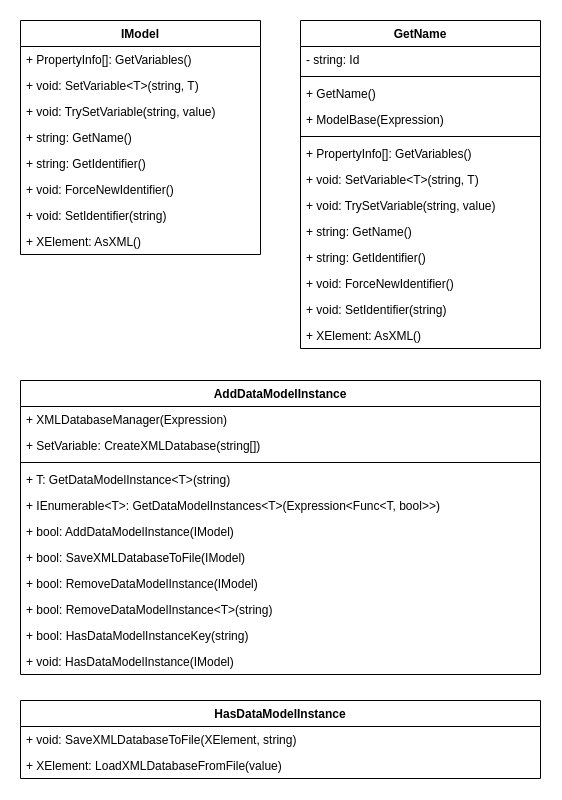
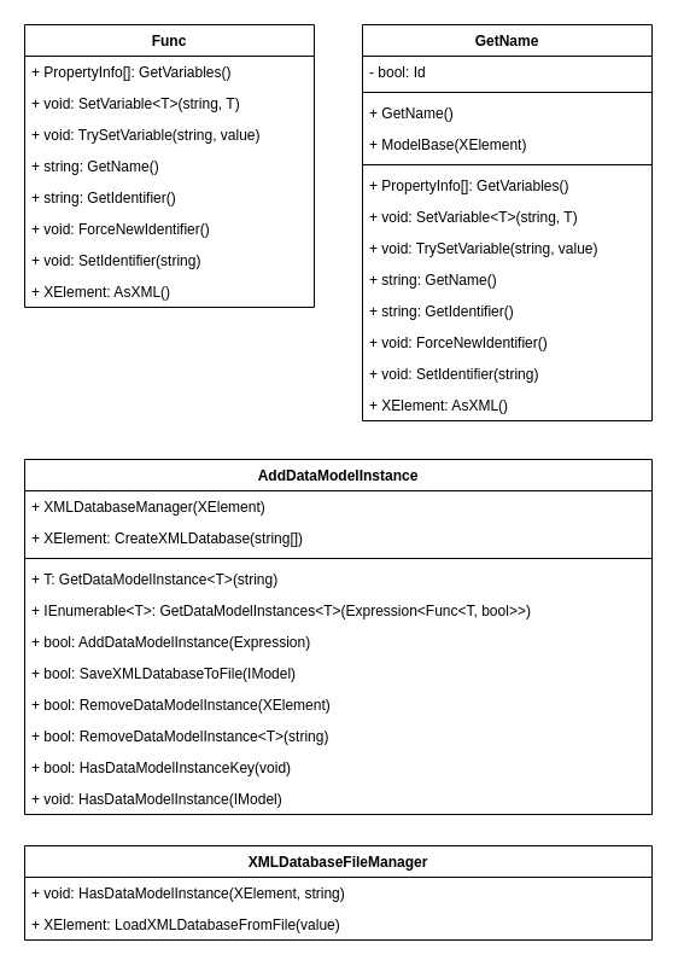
- <mxCell id="2" value="IModel" style="swimlane;fontStyle=1;align=center;verticalAlign=top;childLayout=stackLayout;horizontal=1;startSize=26;horizontalStack=0;resizeParent=1;resizeParentMax=0;resizeLast=0;collapsible=1;marginBottom=0;" vertex="1" parent="1"><mxGeometry x="20" y="20" width="240" height="234" as="geometry" /></mxCell>
+ <mxCell id="2" value="Func" style="swimlane;fontStyle=1;align=center;verticalAlign=top;childLayout=stackLayout;horizontal=1;startSize=26;horizontalStack=0;resizeParent=1;resizeParentMax=0;resizeLast=0;collapsible=1;marginBottom=0;" vertex="1" parent="1"><mxGeometry x="20" y="20" width="240" height="234" as="geometry" /></mxCell>
- <mxCell id="12" value="- string: Id" style="text;strokeColor=none;fillColor=none;align=left;verticalAlign=top;spacingLeft=4;spacingRight=4;overflow=hidden;rotatable=0;points=[[0,0.5],[1,0.5]];portConstraint=eastwest;" vertex="1" parent="11"><mxGeometry y="26" width="240" height="26" as="geometry" /></mxCell>
+ <mxCell id="12" value="- bool: Id" style="text;strokeColor=none;fillColor=none;align=left;verticalAlign=top;spacingLeft=4;spacingRight=4;overflow=hidden;rotatable=0;points=[[0,0.5],[1,0.5]];portConstraint=eastwest;" vertex="1" parent="11"><mxGeometry y="26" width="240" height="26" as="geometry" /></mxCell>
- <mxCell id="15" value="+ ModelBase(Expression)" style="text;strokeColor=none;fillColor=none;align=left;verticalAlign=top;spacingLeft=4;spacingRight=4;overflow=hidden;rotatable=0;points=[[0,0.5],[1,0.5]];portConstraint=eastwest;" vertex="1" parent="11"><mxGeometry y="86" width="240" height="26" as="geometry" /></mxCell>
+ <mxCell id="15" value="+ ModelBase(XElement)" style="text;strokeColor=none;fillColor=none;align=left;verticalAlign=top;spacingLeft=4;spacingRight=4;overflow=hidden;rotatable=0;points=[[0,0.5],[1,0.5]];portConstraint=eastwest;" vertex="1" parent="11"><mxGeometry y="86" width="240" height="26" as="geometry" /></mxCell>
- <mxCell id="26" value="+ XMLDatabaseManager(Expression)" style="text;strokeColor=none;fillColor=none;align=left;verticalAlign=top;spacingLeft=4;spacingRight=4;overflow=hidden;rotatable=0;points=[[0,0.5],[1,0.5]];portConstraint=eastwest;" vertex="1" parent="25"><mxGeometry y="26" width="520" height="26" as="geometry" /></mxCell>
+ <mxCell id="26" value="+ XMLDatabaseManager(XElement)" style="text;strokeColor=none;fillColor=none;align=left;verticalAlign=top;spacingLeft=4;spacingRight=4;overflow=hidden;rotatable=0;points=[[0,0.5],[1,0.5]];portConstraint=eastwest;" vertex="1" parent="25"><mxGeometry y="26" width="520" height="26" as="geometry" /></mxCell>
- <mxCell id="27" value="+ SetVariable: CreateXMLDatabase(string[])" style="text;strokeColor=none;fillColor=none;align=left;verticalAlign=top;spacingLeft=4;spacingRight=4;overflow=hidden;rotatable=0;points=[[0,0.5],[1,0.5]];portConstraint=eastwest;" vertex="1" parent="25"><mxGeometry y="52" width="520" height="26" as="geometry" /></mxCell>
+ <mxCell id="27" value="+ XElement: CreateXMLDatabase(string[])" style="text;strokeColor=none;fillColor=none;align=left;verticalAlign=top;spacingLeft=4;spacingRight=4;overflow=hidden;rotatable=0;points=[[0,0.5],[1,0.5]];portConstraint=eastwest;" vertex="1" parent="25"><mxGeometry y="52" width="520" height="26" as="geometry" /></mxCell>
- <mxCell id="31" value="+ bool: AddDataModelInstance(IModel)" style="text;strokeColor=none;fillColor=none;align=left;verticalAlign=top;spacingLeft=4;spacingRight=4;overflow=hidden;rotatable=0;points=[[0,0.5],[1,0.5]];portConstraint=eastwest;" vertex="1" parent="25"><mxGeometry y="138" width="520" height="26" as="geometry" /></mxCell>
+ <mxCell id="31" value="+ bool: AddDataModelInstance(Expression)" style="text;strokeColor=none;fillColor=none;align=left;verticalAlign=top;spacingLeft=4;spacingRight=4;overflow=hidden;rotatable=0;points=[[0,0.5],[1,0.5]];portConstraint=eastwest;" vertex="1" parent="25"><mxGeometry y="138" width="520" height="26" as="geometry" /></mxCell>
- <mxCell id="33" value="+ bool: RemoveDataModelInstance(IModel)" style="text;strokeColor=none;fillColor=none;align=left;verticalAlign=top;spacingLeft=4;spacingRight=4;overflow=hidden;rotatable=0;points=[[0,0.5],[1,0.5]];portConstraint=eastwest;" vertex="1" parent="25"><mxGeometry y="190" width="520" height="26" as="geometry" /></mxCell>
+ <mxCell id="33" value="+ bool: RemoveDataModelInstance(XElement)" style="text;strokeColor=none;fillColor=none;align=left;verticalAlign=top;spacingLeft=4;spacingRight=4;overflow=hidden;rotatable=0;points=[[0,0.5],[1,0.5]];portConstraint=eastwest;" vertex="1" parent="25"><mxGeometry y="190" width="520" height="26" as="geometry" /></mxCell>
- <mxCell id="35" value="+ bool: HasDataModelInstanceKey(string)" style="text;strokeColor=none;fillColor=none;align=left;verticalAlign=top;spacingLeft=4;spacingRight=4;overflow=hidden;rotatable=0;points=[[0,0.5],[1,0.5]];portConstraint=eastwest;" vertex="1" parent="25"><mxGeometry y="242" width="520" height="26" as="geometry" /></mxCell>
+ <mxCell id="35" value="+ bool: HasDataModelInstanceKey(void)" style="text;strokeColor=none;fillColor=none;align=left;verticalAlign=top;spacingLeft=4;spacingRight=4;overflow=hidden;rotatable=0;points=[[0,0.5],[1,0.5]];portConstraint=eastwest;" vertex="1" parent="25"><mxGeometry y="242" width="520" height="26" as="geometry" /></mxCell>
- <mxCell id="37" value="HasDataModelInstance" style="swimlane;fontStyle=1;align=center;verticalAlign=top;childLayout=stackLayout;horizontal=1;startSize=26;horizontalStack=0;resizeParent=1;resizeParentMax=0;resizeLast=0;collapsible=1;marginBottom=0;" vertex="1" parent="1"><mxGeometry x="20" y="700" width="520" height="78" as="geometry" /></mxCell>
+ <mxCell id="37" value="XMLDatabaseFileManager" style="swimlane;fontStyle=1;align=center;verticalAlign=top;childLayout=stackLayout;horizontal=1;startSize=26;horizontalStack=0;resizeParent=1;resizeParentMax=0;resizeLast=0;collapsible=1;marginBottom=0;" vertex="1" parent="1"><mxGeometry x="20" y="700" width="520" height="78" as="geometry" /></mxCell>
- <mxCell id="38" value="+ void: SaveXMLDatabaseToFile(XElement, string)" style="text;strokeColor=none;fillColor=none;align=left;verticalAlign=top;spacingLeft=4;spacingRight=4;overflow=hidden;rotatable=0;points=[[0,0.5],[1,0.5]];portConstraint=eastwest;" vertex="1" parent="37"><mxGeometry y="26" width="520" height="26" as="geometry" /></mxCell>
+ <mxCell id="38" value="+ void: HasDataModelInstance(XElement, string)" style="text;strokeColor=none;fillColor=none;align=left;verticalAlign=top;spacingLeft=4;spacingRight=4;overflow=hidden;rotatable=0;points=[[0,0.5],[1,0.5]];portConstraint=eastwest;" vertex="1" parent="37"><mxGeometry y="26" width="520" height="26" as="geometry" /></mxCell>
